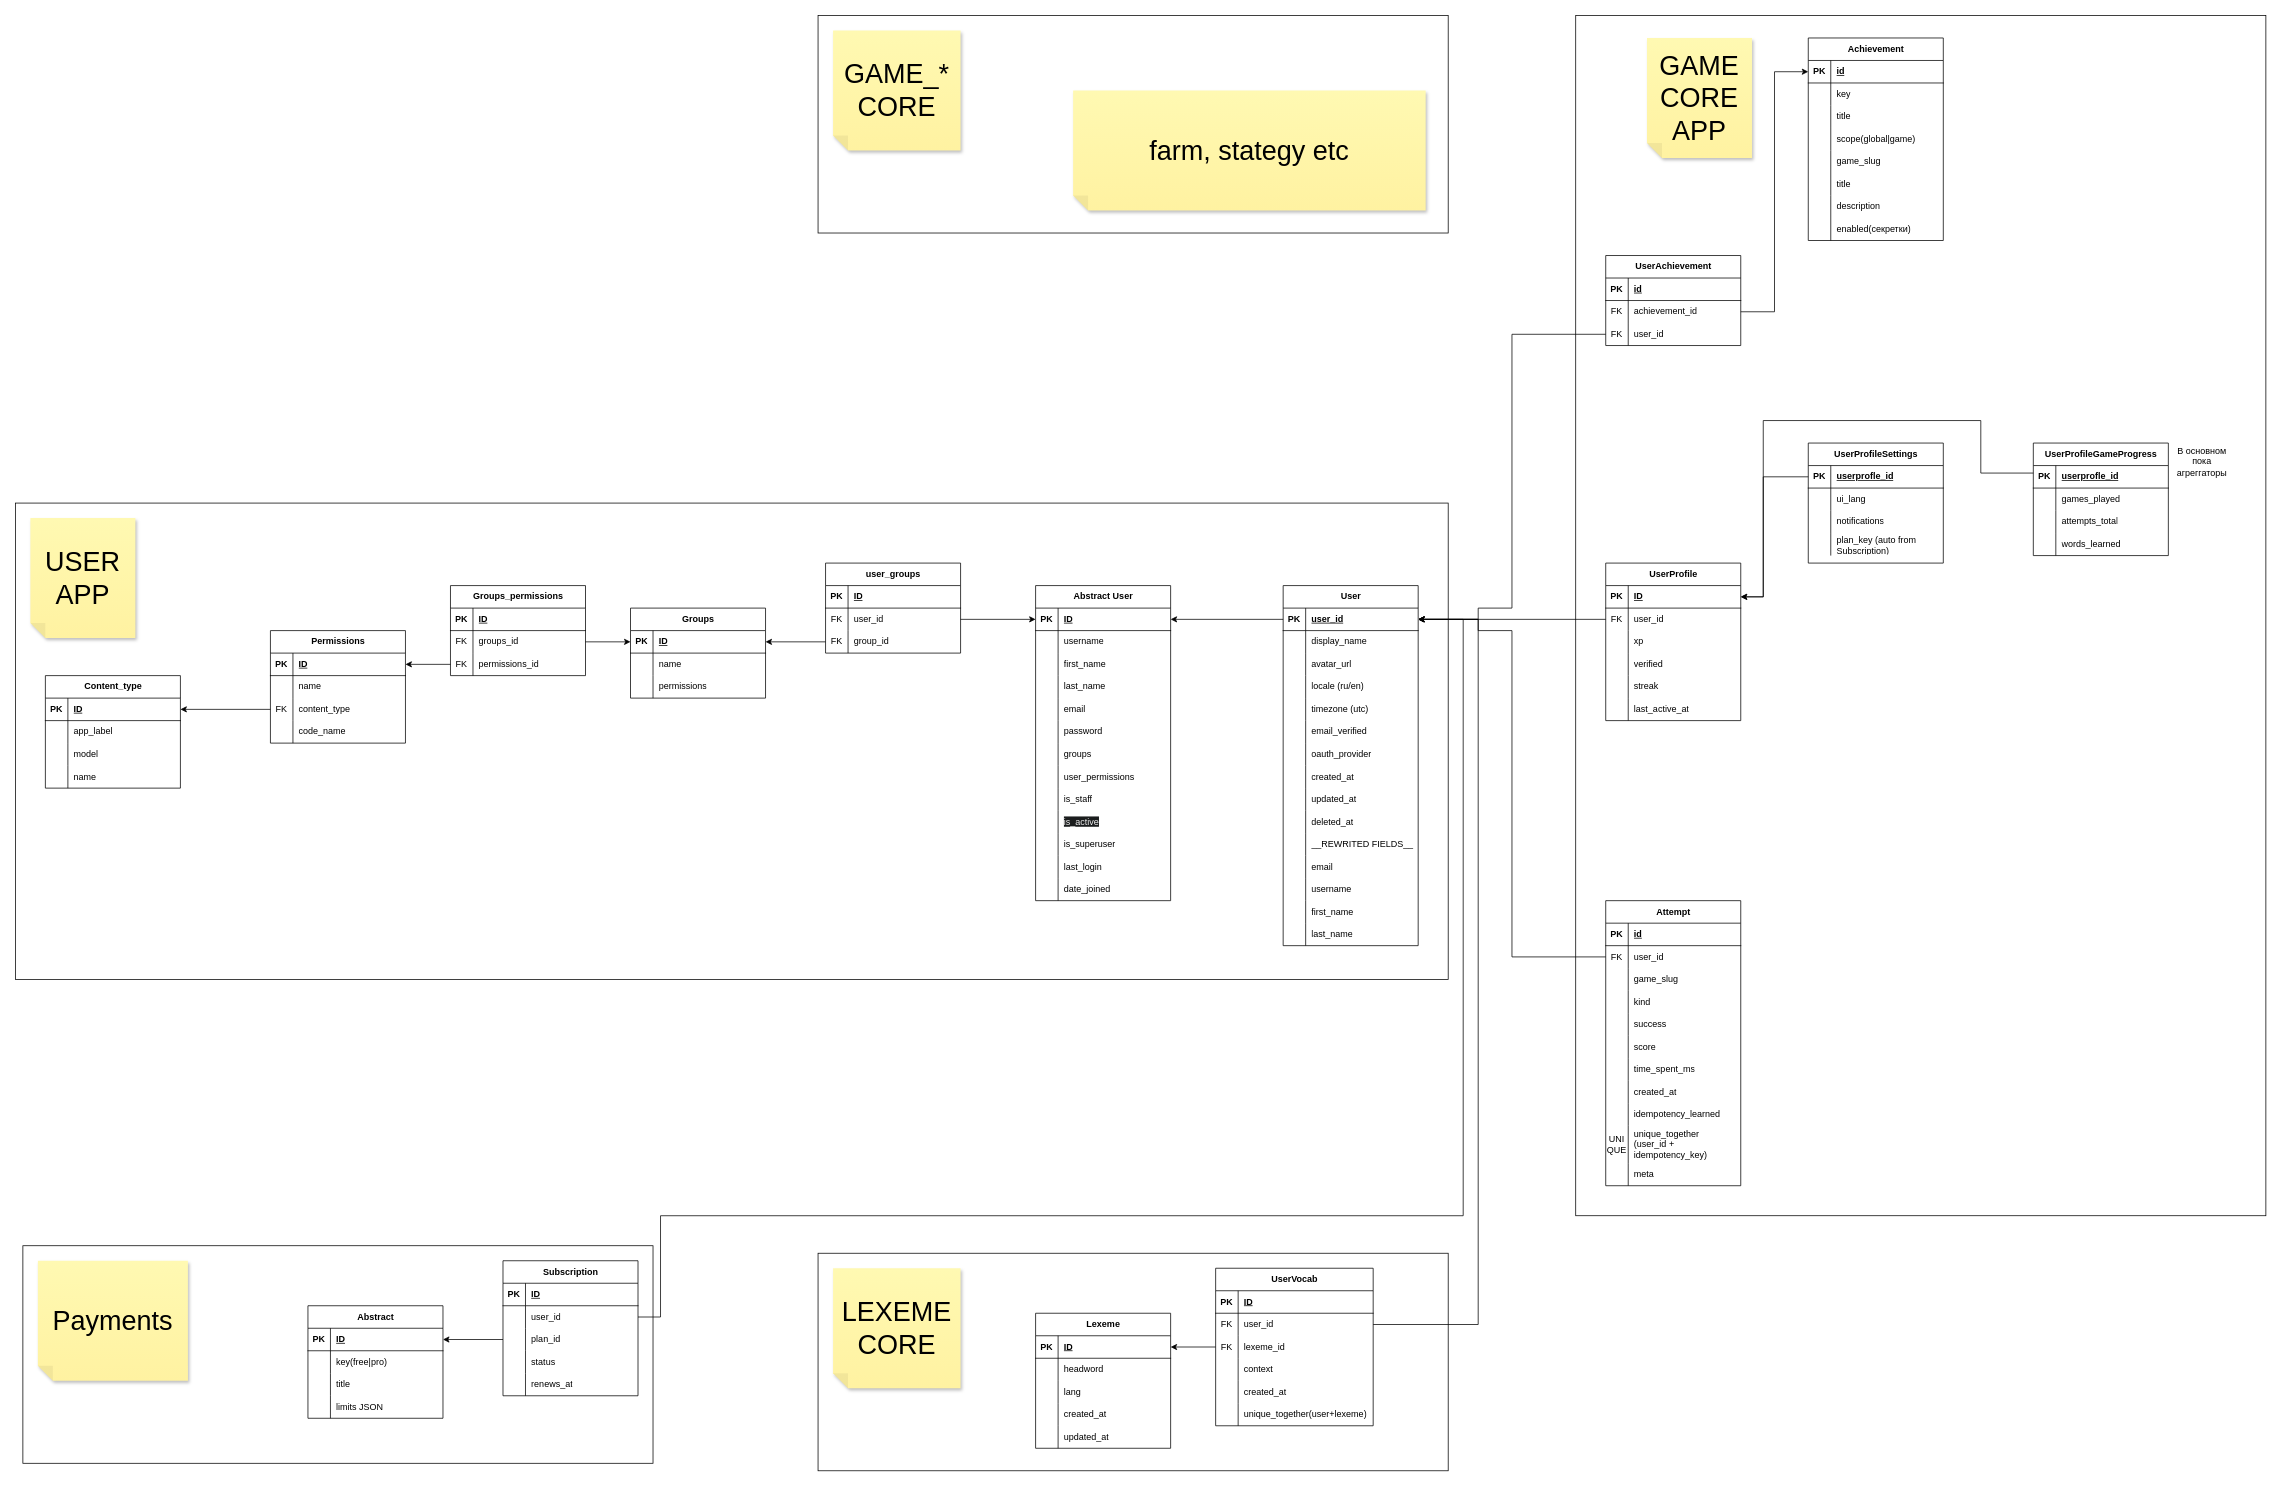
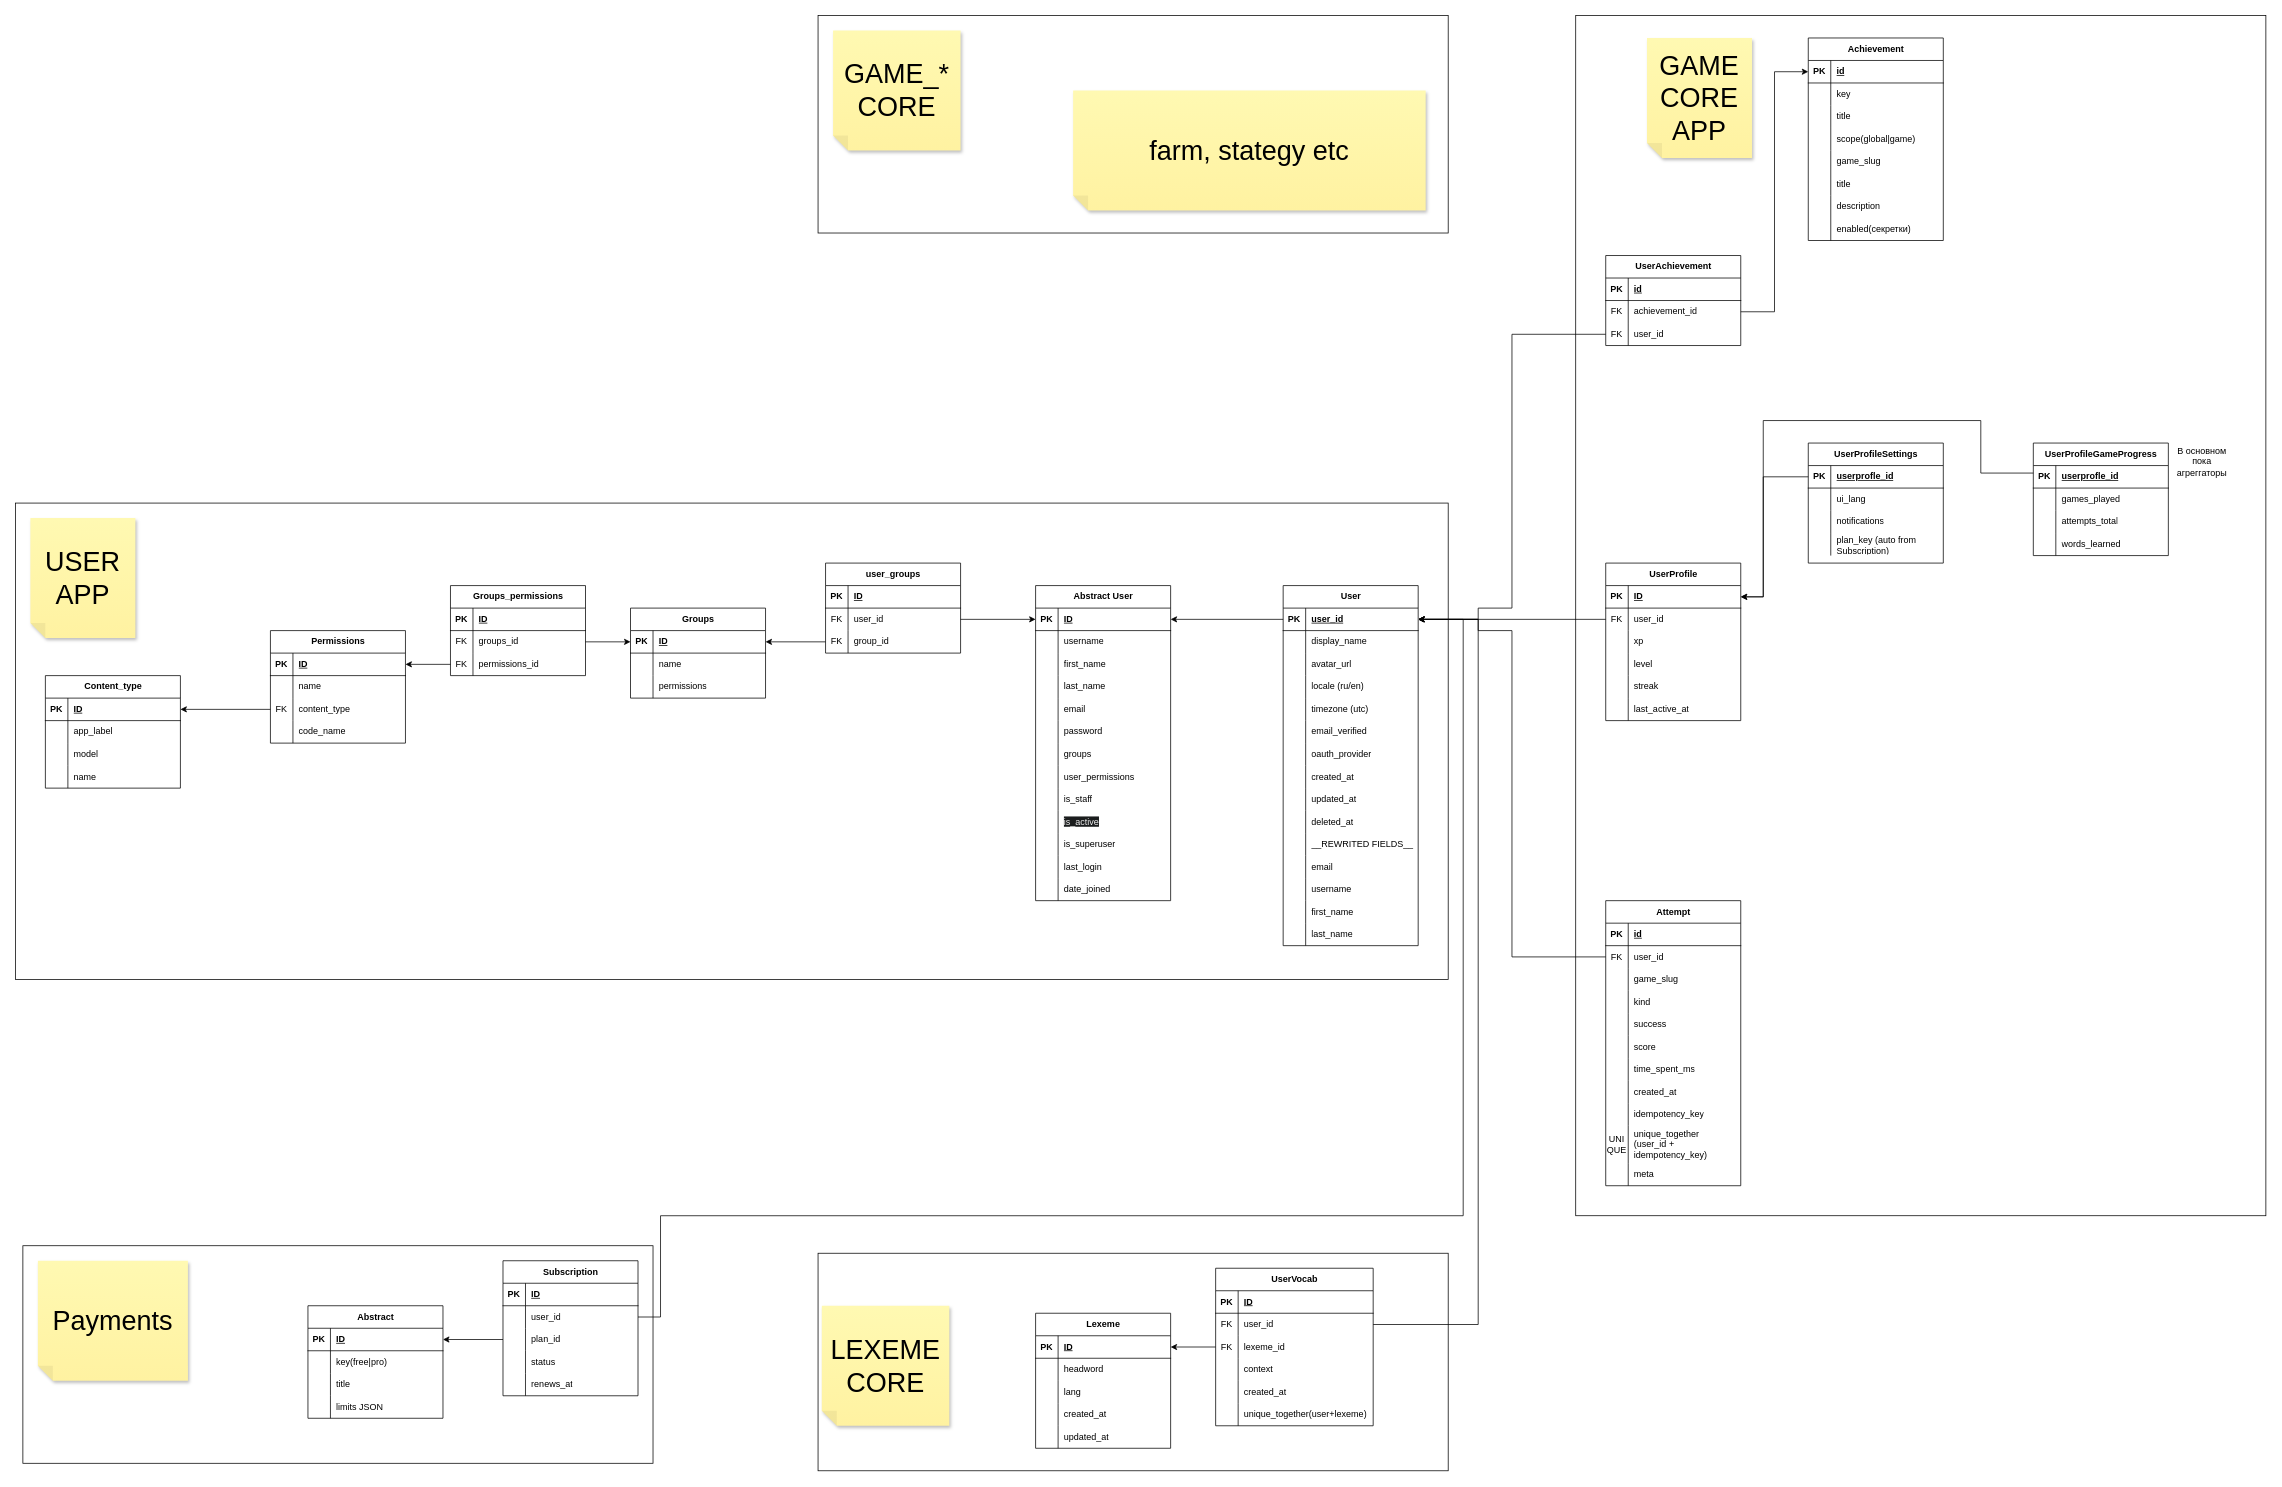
- <mxCell id="163" value="verified" style="shape=partialRectangle;connectable=0;fillColor=none;top=0;left=0;bottom=0;right=0;align=left;spacingLeft=6;overflow=hidden;whiteSpace=wrap;html=1;" parent="161" vertex="1"><mxGeometry x="30" width="150" height="30" as="geometry"><mxRectangle width="150" height="30" as="alternateBounds" /></mxGeometry></mxCell>
+ <mxCell id="163" value="level" style="shape=partialRectangle;connectable=0;fillColor=none;top=0;left=0;bottom=0;right=0;align=left;spacingLeft=6;overflow=hidden;whiteSpace=wrap;html=1;" parent="161" vertex="1"><mxGeometry x="30" width="150" height="30" as="geometry"><mxRectangle width="150" height="30" as="alternateBounds" /></mxGeometry></mxCell>
- <mxCell id="230" value="idempotency_learned" style="shape=partialRectangle;connectable=0;fillColor=none;top=0;left=0;bottom=0;right=0;align=left;spacingLeft=6;overflow=hidden;whiteSpace=wrap;html=1;" vertex="1" parent="228"><mxGeometry x="30" width="150" height="30" as="geometry"><mxRectangle width="150" height="30" as="alternateBounds" /></mxGeometry></mxCell>
+ <mxCell id="230" value="idempotency_key" style="shape=partialRectangle;connectable=0;fillColor=none;top=0;left=0;bottom=0;right=0;align=left;spacingLeft=6;overflow=hidden;whiteSpace=wrap;html=1;" vertex="1" parent="228"><mxGeometry x="30" width="150" height="30" as="geometry"><mxRectangle width="150" height="30" as="alternateBounds" /></mxGeometry></mxCell>
- <mxCell id="276" value="&lt;span style=&quot;font-size: 36px;&quot;&gt;LEXEME CORE&lt;/span&gt;" style="shape=note;whiteSpace=wrap;html=1;backgroundOutline=1;fontColor=#000000;darkOpacity=0.05;fillColor=#FFF9B2;strokeColor=none;fillStyle=solid;direction=west;gradientDirection=north;gradientColor=#FFF2A1;shadow=1;size=20;pointerEvents=1;" vertex="1" parent="1"><mxGeometry x="1110" y="1690" width="170" height="160" as="geometry" /></mxCell>
+ <mxCell id="276" value="&lt;span style=&quot;font-size: 36px;&quot;&gt;LEXEME CORE&lt;/span&gt;" style="shape=note;whiteSpace=wrap;html=1;backgroundOutline=1;fontColor=#000000;darkOpacity=0.05;fillColor=#FFF9B2;strokeColor=none;fillStyle=solid;direction=west;gradientDirection=north;gradientColor=#FFF2A1;shadow=1;size=20;pointerEvents=1;" vertex="1" parent="1"><mxGeometry x="1095" y="1740" width="170" height="160" as="geometry" /></mxCell>
